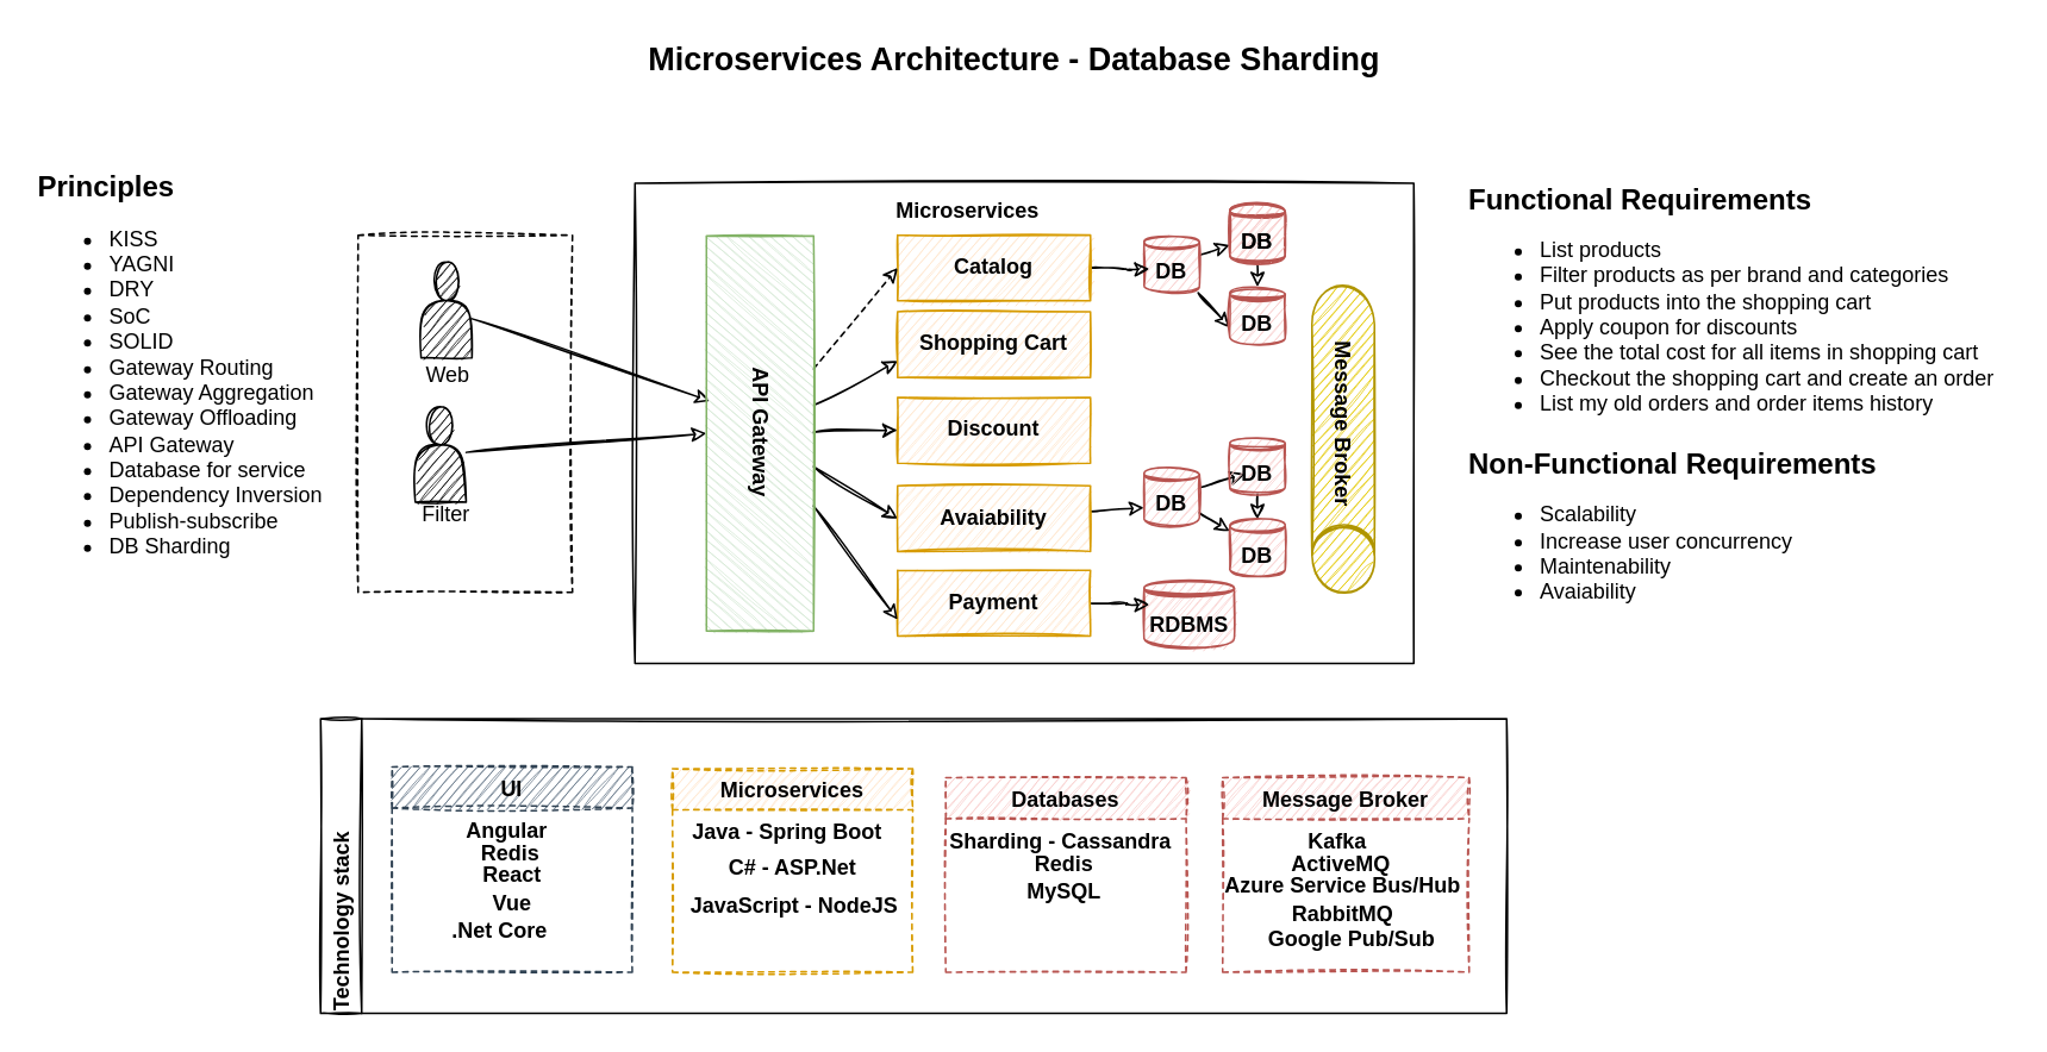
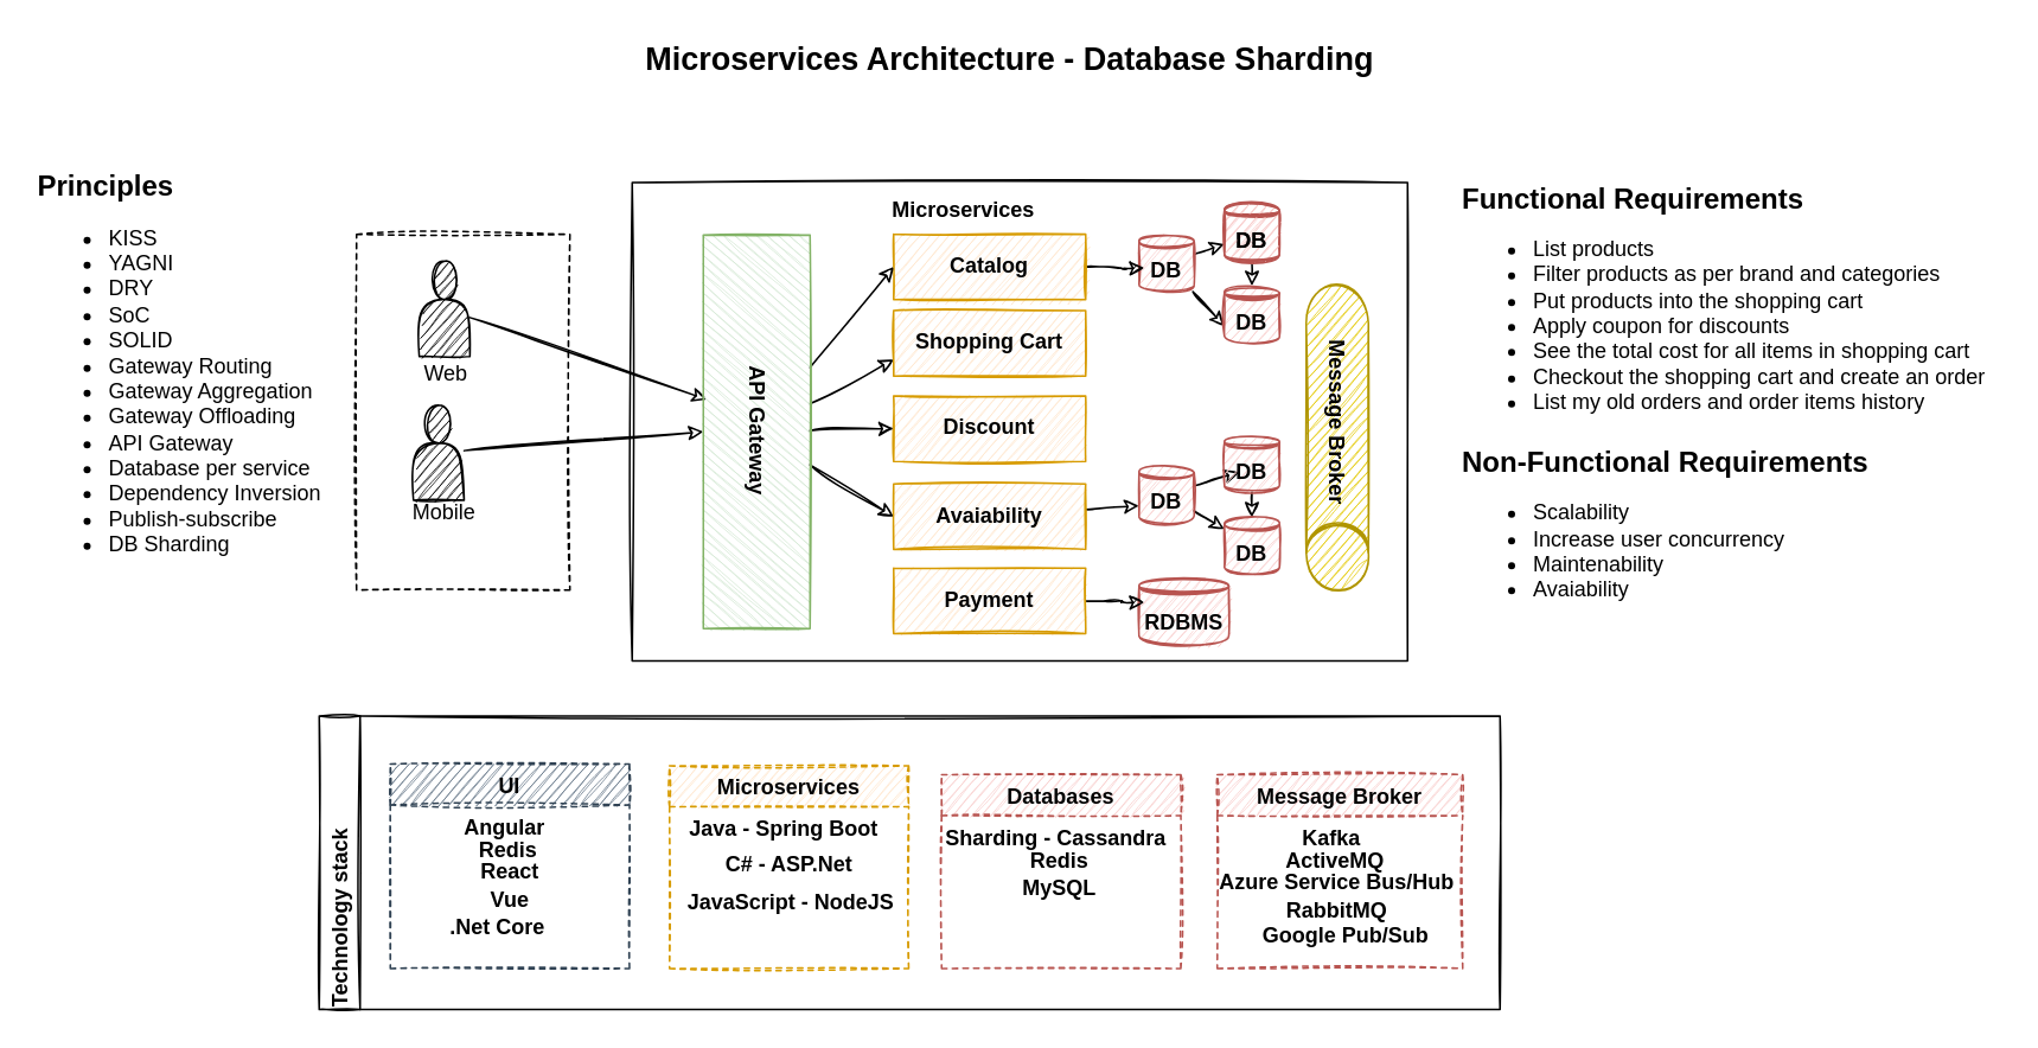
- <mxCell id="48" style="edgeStyle=none;rounded=1;sketch=1;orthogonalLoop=1;jettySize=auto;html=1;entryX=0;entryY=0.5;entryDx=0;entryDy=0;fontSize=12;fontColor=#000000;endArrow=classic;endFill=0;dashed=1;" parent="1" source="53" target="19" edge="1"><mxGeometry relative="1" as="geometry" /></mxCell>
+ <mxCell id="48" style="edgeStyle=none;rounded=1;sketch=1;orthogonalLoop=1;jettySize=auto;html=1;entryX=0;entryY=0.5;entryDx=0;entryDy=0;fontSize=12;fontColor=#000000;endArrow=classic;endFill=0;" parent="1" source="53" target="19" edge="1"><mxGeometry relative="1" as="geometry" /></mxCell>
- <mxCell id="6" value="&lt;font style=&quot;font-size: 16px&quot;&gt;&lt;b&gt;Principles&lt;/b&gt;&lt;/font&gt;&lt;br style=&quot;font-size: 12px&quot;&gt;&lt;ul style=&quot;font-size: 12px&quot;&gt;&lt;li style=&quot;font-size: 12px&quot;&gt;KISS&lt;/li&gt;&lt;li style=&quot;font-size: 12px&quot;&gt;YAGNI&lt;/li&gt;&lt;li style=&quot;font-size: 12px&quot;&gt;DRY&lt;/li&gt;&lt;li style=&quot;font-size: 12px&quot;&gt;SoC&lt;/li&gt;&lt;li style=&quot;font-size: 12px&quot;&gt;SOLID&lt;/li&gt;&lt;li style=&quot;font-size: 12px&quot;&gt;Gateway Routing&lt;/li&gt;&lt;li style=&quot;font-size: 12px&quot;&gt;Gateway Aggregation&lt;/li&gt;&lt;li style=&quot;font-size: 12px&quot;&gt;Gateway Offloading&lt;/li&gt;&lt;li style=&quot;font-size: 12px&quot;&gt;API Gateway&lt;/li&gt;&lt;li style=&quot;font-size: 12px&quot;&gt;Database for service&lt;/li&gt;&lt;li style=&quot;font-size: 12px&quot;&gt;Dependency Inversion&lt;/li&gt;&lt;li style=&quot;font-size: 12px&quot;&gt;Publish-subscribe&lt;/li&gt;&lt;li style=&quot;font-size: 12px&quot;&gt;DB Sharding&lt;/li&gt;&lt;/ul&gt;" style="text;html=1;align=left;verticalAlign=middle;resizable=0;points=[];autosize=1;strokeColor=none;fillColor=none;fontSize=12;fontColor=#000000;spacing=1;" parent="1" vertex="1"><mxGeometry x="20" y="96" width="171" height="228" as="geometry" /></mxCell>
+ <mxCell id="6" value="&lt;font style=&quot;font-size: 16px&quot;&gt;&lt;b&gt;Principles&lt;/b&gt;&lt;/font&gt;&lt;br style=&quot;font-size: 12px&quot;&gt;&lt;ul style=&quot;font-size: 12px&quot;&gt;&lt;li style=&quot;font-size: 12px&quot;&gt;KISS&lt;/li&gt;&lt;li style=&quot;font-size: 12px&quot;&gt;YAGNI&lt;/li&gt;&lt;li style=&quot;font-size: 12px&quot;&gt;DRY&lt;/li&gt;&lt;li style=&quot;font-size: 12px&quot;&gt;SoC&lt;/li&gt;&lt;li style=&quot;font-size: 12px&quot;&gt;SOLID&lt;/li&gt;&lt;li style=&quot;font-size: 12px&quot;&gt;Gateway Routing&lt;/li&gt;&lt;li style=&quot;font-size: 12px&quot;&gt;Gateway Aggregation&lt;/li&gt;&lt;li style=&quot;font-size: 12px&quot;&gt;Gateway Offloading&lt;/li&gt;&lt;li style=&quot;font-size: 12px&quot;&gt;API Gateway&lt;/li&gt;&lt;li style=&quot;font-size: 12px&quot;&gt;Database per service&lt;/li&gt;&lt;li style=&quot;font-size: 12px&quot;&gt;Dependency Inversion&lt;/li&gt;&lt;li style=&quot;font-size: 12px&quot;&gt;Publish-subscribe&lt;/li&gt;&lt;li style=&quot;font-size: 12px&quot;&gt;DB Sharding&lt;/li&gt;&lt;/ul&gt;" style="text;html=1;align=left;verticalAlign=middle;resizable=0;points=[];autosize=1;strokeColor=none;fillColor=none;fontSize=12;fontColor=#000000;spacing=1;" parent="1" vertex="1"><mxGeometry x="20" y="96" width="171" height="228" as="geometry" /></mxCell>
- <mxCell id="11" value="Filter" style="text;html=1;align=center;verticalAlign=middle;resizable=0;points=[];autosize=1;strokeColor=none;fillColor=none;sketch=1;" parent="1" vertex="1"><mxGeometry x="226.75" y="279" width="45" height="18" as="geometry" /></mxCell>
+ <mxCell id="11" value="Mobile" style="text;html=1;align=center;verticalAlign=middle;resizable=0;points=[];autosize=1;strokeColor=none;fillColor=none;sketch=1;" parent="1" vertex="1"><mxGeometry x="226.75" y="279" width="45" height="18" as="geometry" /></mxCell>
- <mxCell id="52" style="edgeStyle=none;rounded=1;sketch=1;orthogonalLoop=1;jettySize=auto;html=1;entryX=0;entryY=0.75;entryDx=0;entryDy=0;fontSize=12;fontColor=#000000;endArrow=classic;endFill=0;" parent="1" source="53" target="26" edge="1"><mxGeometry relative="1" as="geometry" /></mxCell>
